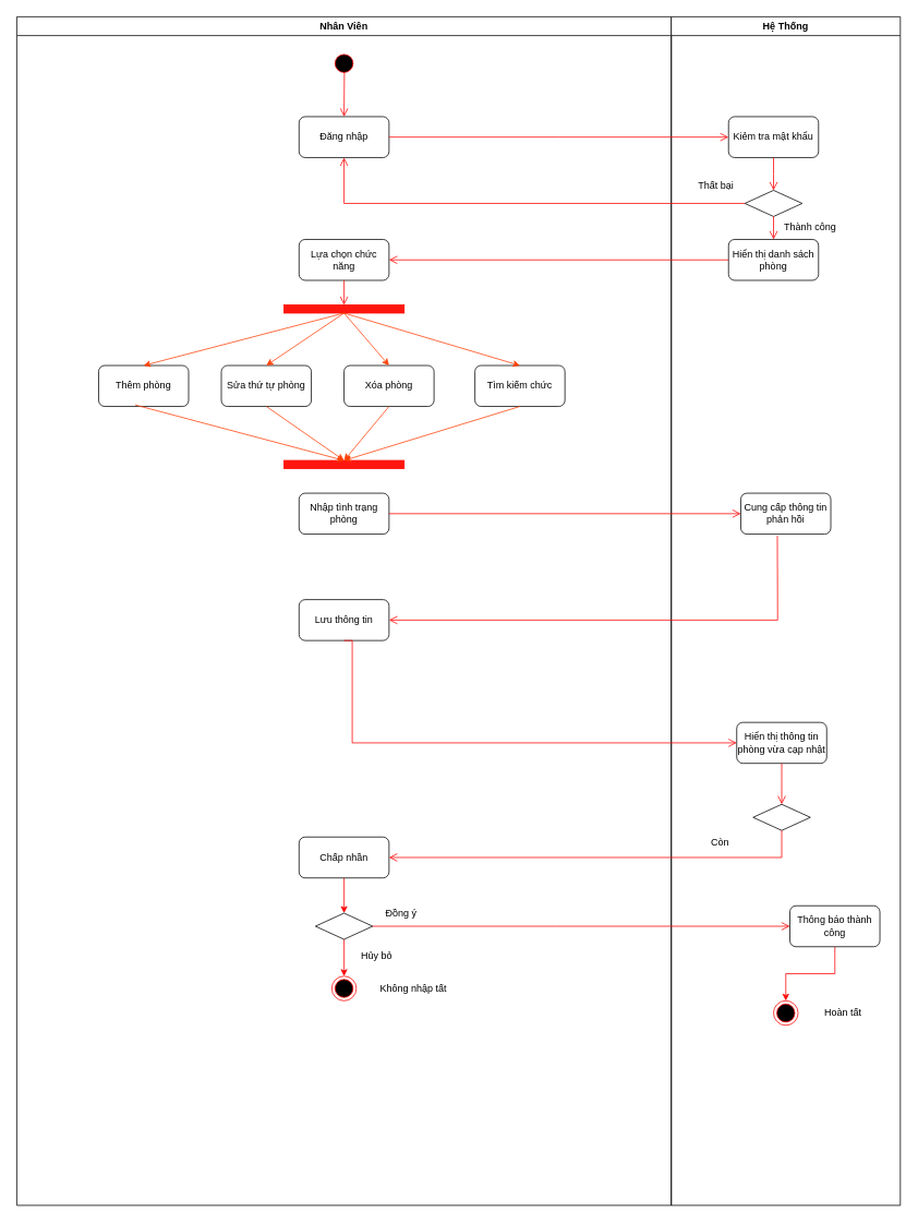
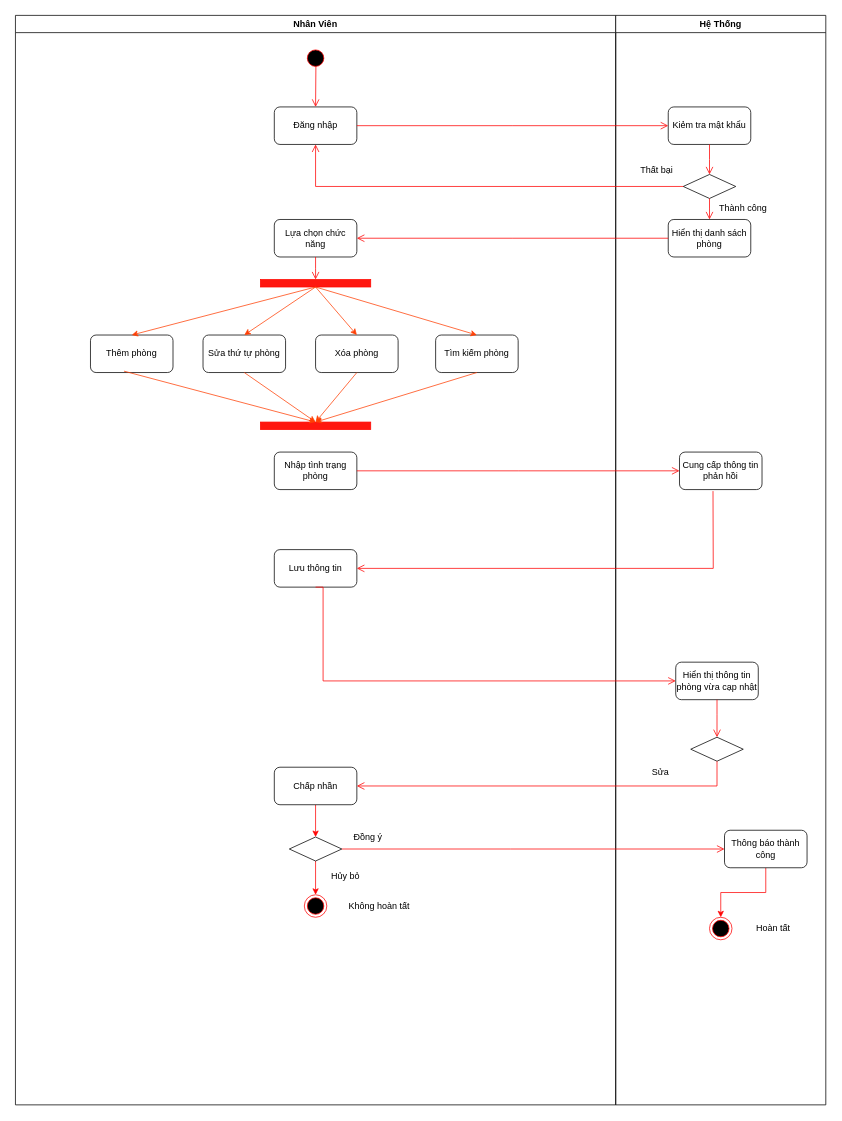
- <mxCell id="6" value="Tìm kiếm chức" style="rounded=1;whiteSpace=wrap;html=1;" vertex="1" parent="2"><mxGeometry x="560" y="426" width="110" height="50" as="geometry" /></mxCell>
+ <mxCell id="6" value="Tìm kiếm phòng" style="rounded=1;whiteSpace=wrap;html=1;" vertex="1" parent="2"><mxGeometry x="560" y="426" width="110" height="50" as="geometry" /></mxCell>
- <mxCell id="48" value="Còn" style="text;html=1;align=center;verticalAlign=middle;whiteSpace=wrap;rounded=0;" vertex="1" parent="32"><mxGeometry x="30" y="994" width="60" height="30" as="geometry" /></mxCell>
+ <mxCell id="48" value="Sửa" style="text;html=1;align=center;verticalAlign=middle;whiteSpace=wrap;rounded=0;" vertex="1" parent="32"><mxGeometry x="30" y="994" width="60" height="30" as="geometry" /></mxCell>
- <mxCell id="29" value="Không nhập tất" style="text;html=1;align=center;verticalAlign=middle;whiteSpace=wrap;rounded=0;" vertex="1" parent="2"><mxGeometry x="435" y="1172" width="100" height="30" as="geometry" /></mxCell>
+ <mxCell id="29" value="Không hoàn tất" style="text;html=1;align=center;verticalAlign=middle;whiteSpace=wrap;rounded=0;" vertex="1" parent="2"><mxGeometry x="435" y="1172" width="100" height="30" as="geometry" /></mxCell>
